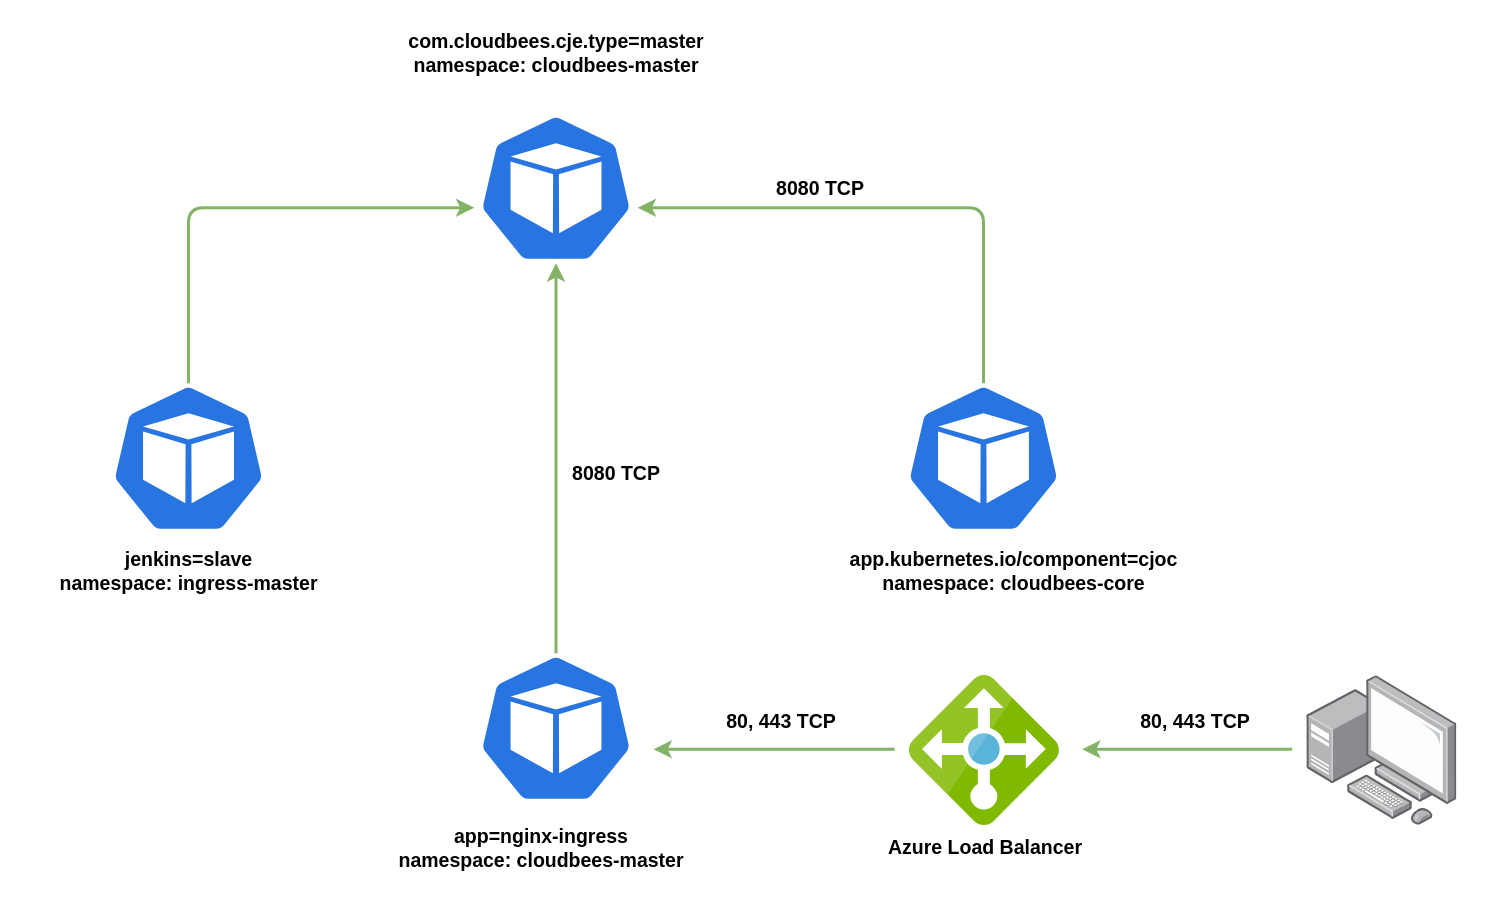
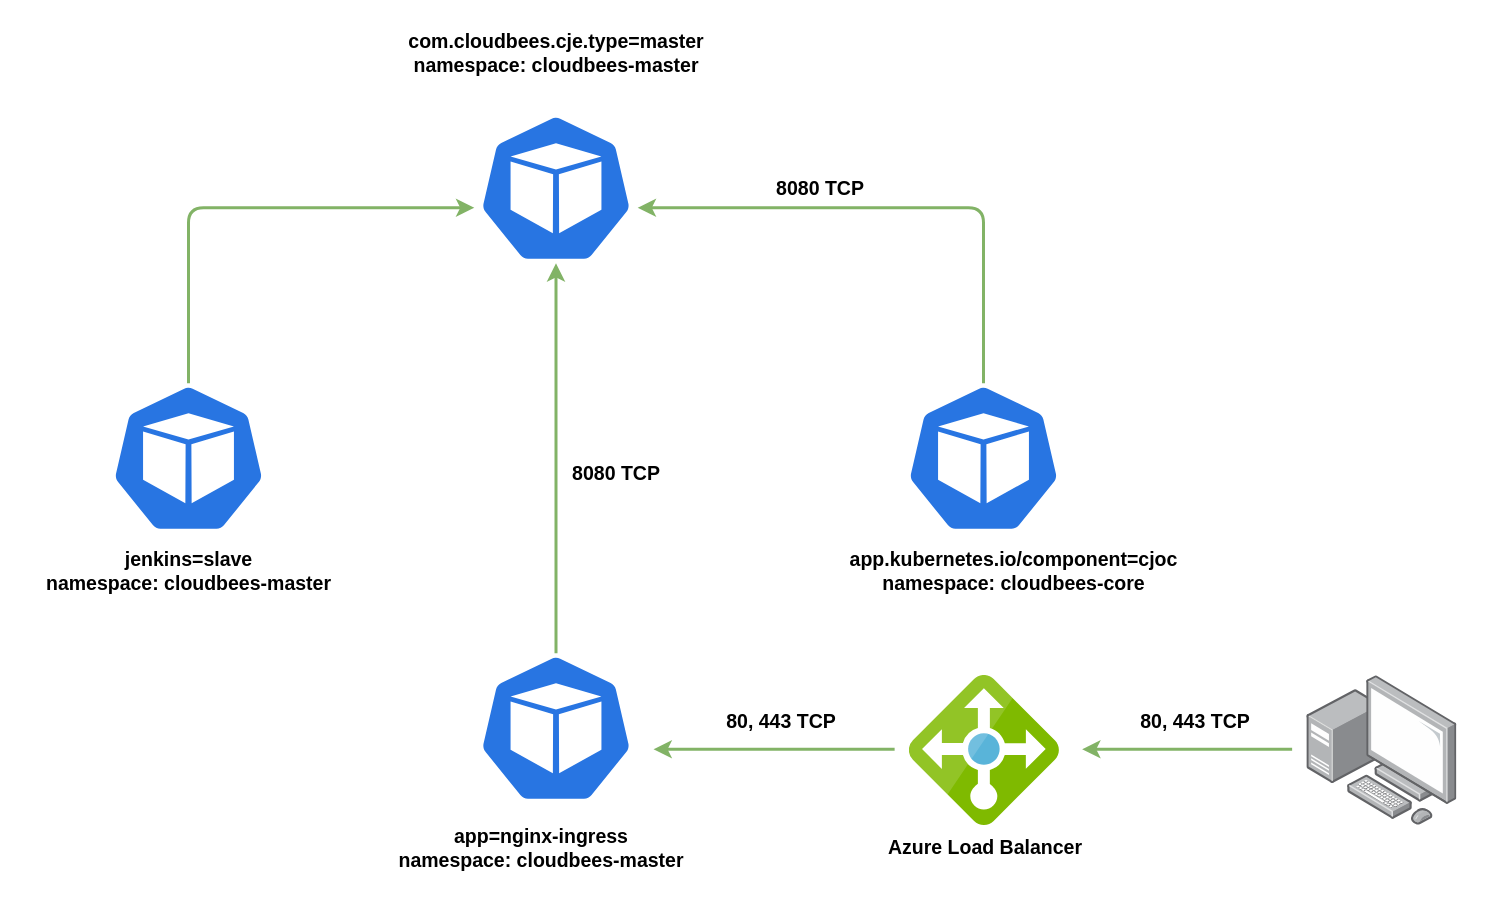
- <mxCell id="9" value="&lt;font style=&quot;font-size: 13px&quot;&gt;&lt;b&gt;jenkins=slave&lt;br&gt;namespace: ingress-master&lt;br&gt;&lt;/b&gt;&lt;/font&gt;" style="text;html=1;align=center;verticalAlign=middle;resizable=0;points=[];autosize=1;" parent="1" vertex="1"><mxGeometry x="20" y="365" width="210" height="30" as="geometry" /></mxCell>
+ <mxCell id="9" value="&lt;font style=&quot;font-size: 13px&quot;&gt;&lt;b&gt;jenkins=slave&lt;br&gt;namespace: cloudbees-master&lt;br&gt;&lt;/b&gt;&lt;/font&gt;" style="text;html=1;align=center;verticalAlign=middle;resizable=0;points=[];autosize=1;" parent="1" vertex="1"><mxGeometry x="20" y="365" width="210" height="30" as="geometry" /></mxCell>
